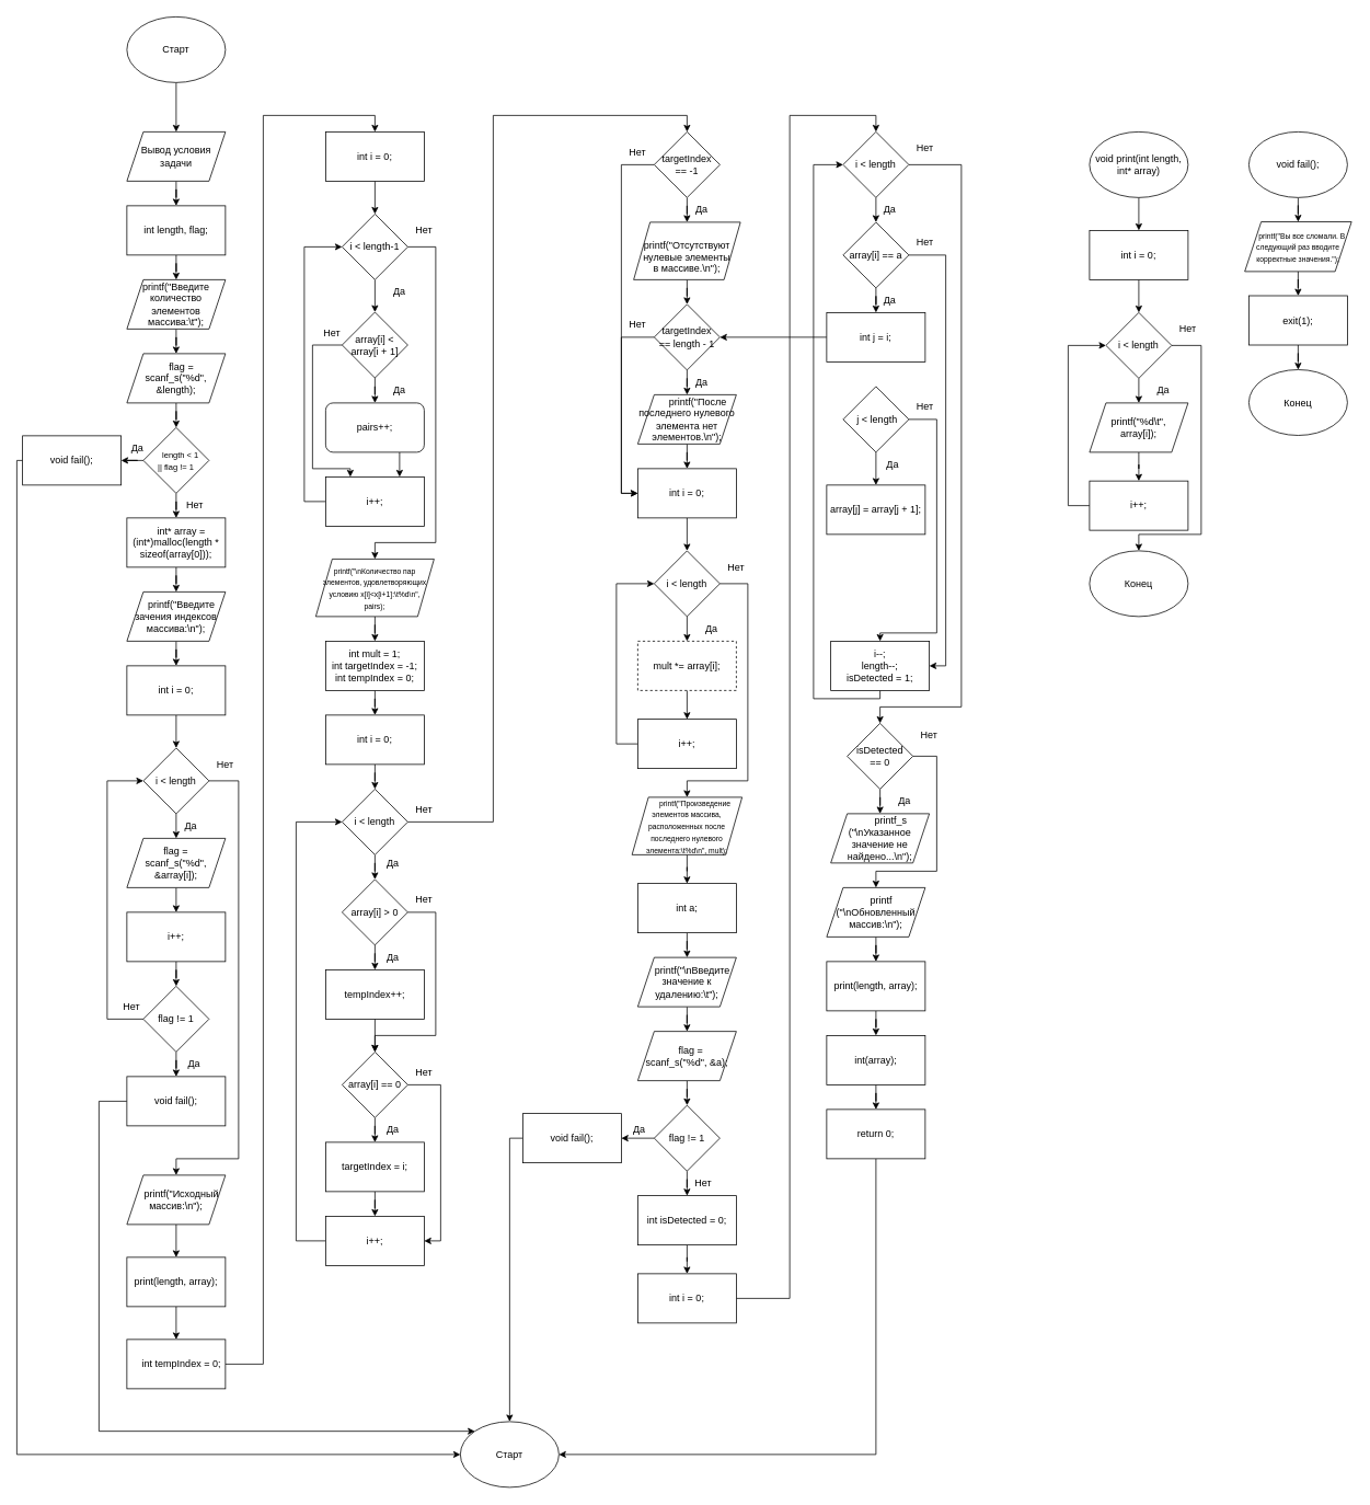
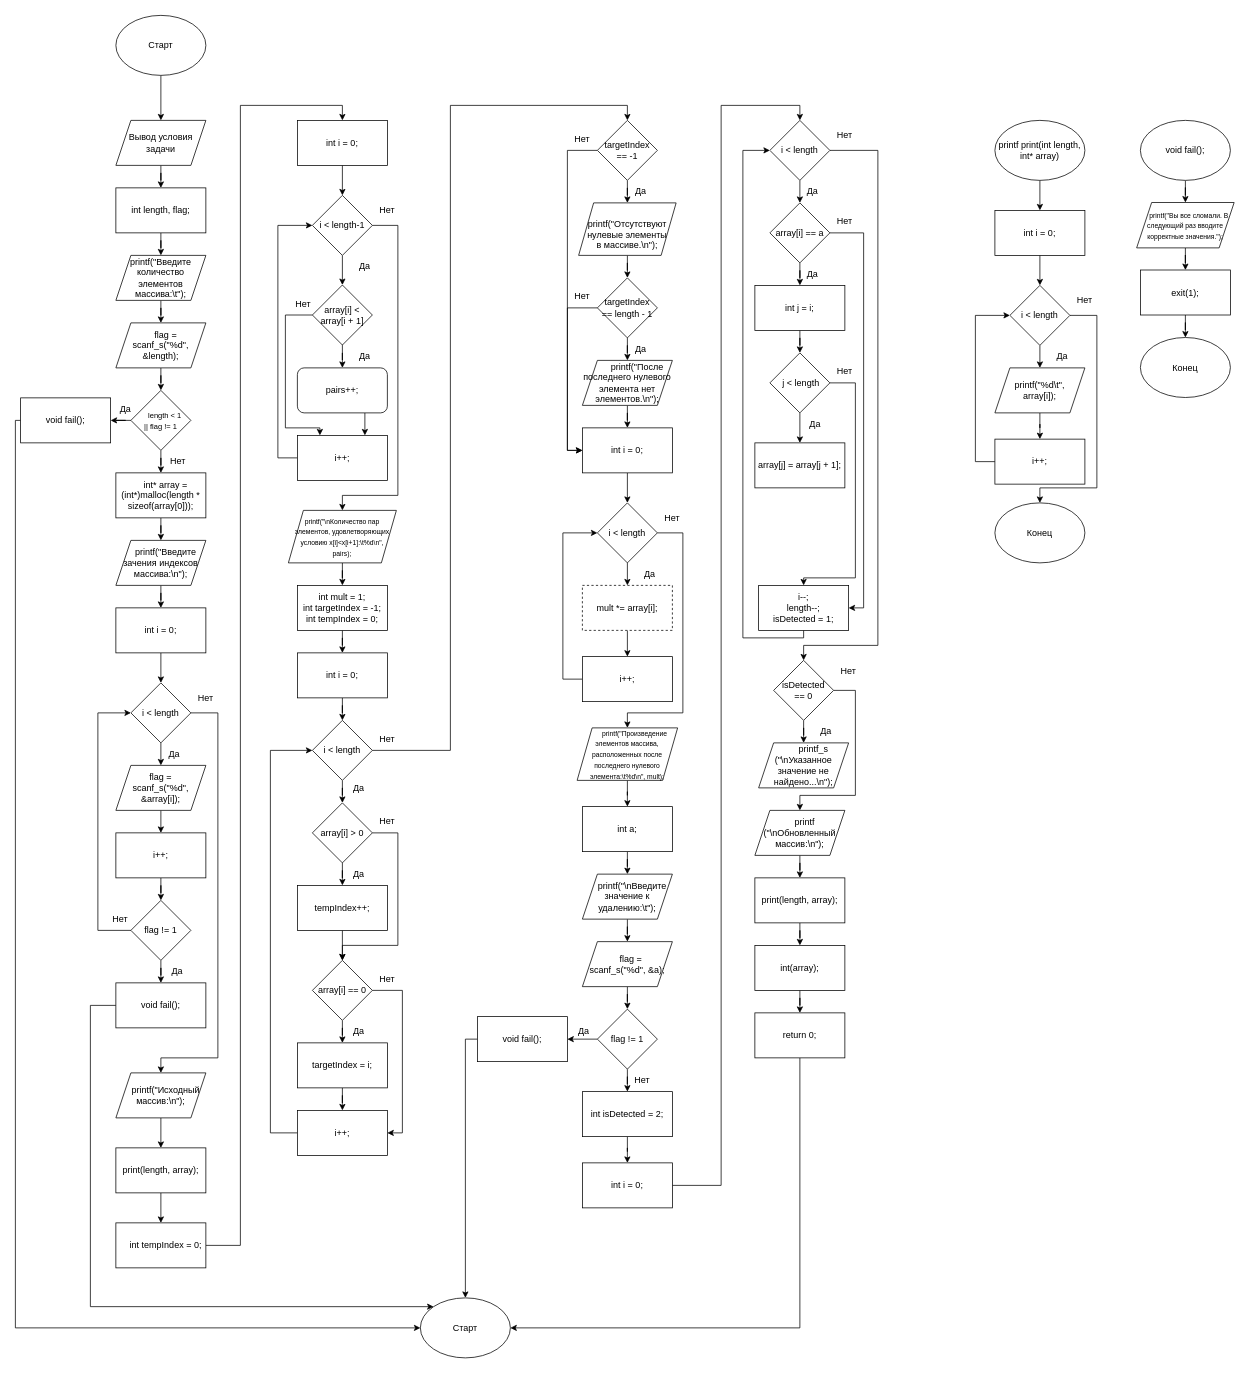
- <mxCell id="55" value="&lt;div&gt;void print(int length, int* array)&lt;/div&gt;" style="ellipse;whiteSpace=wrap;html=1;" parent="1" vertex="1"><mxGeometry x="1326.04" y="160" width="120" height="80" as="geometry" /></mxCell>
+ <mxCell id="55" value="&lt;div&gt;printf print(int length, int* array)&lt;/div&gt;" style="ellipse;whiteSpace=wrap;html=1;" parent="1" vertex="1"><mxGeometry x="1326.04" y="160" width="120" height="80" as="geometry" /></mxCell>
- <mxCell id="162" style="edgeStyle=orthogonalEdgeStyle;rounded=0;orthogonalLoop=1;jettySize=auto;html=1;" edge="1" parent="1" source="163" target="118"><mxGeometry relative="1" as="geometry" /></mxCell>
+ <mxCell id="162" style="edgeStyle=orthogonalEdgeStyle;rounded=0;orthogonalLoop=1;jettySize=auto;html=1;entryX=0.5;entryY=0;entryDx=0;entryDy=0;" edge="1" parent="1" source="163" target="166"><mxGeometry relative="1" as="geometry" /></mxCell>
- <mxCell id="148" value="int isDetected = 0;" style="rounded=0;whiteSpace=wrap;html=1;" vertex="1" parent="1"><mxGeometry x="776" y="1455" width="120" height="60" as="geometry" /></mxCell>
+ <mxCell id="148" value="int isDetected = 2;" style="rounded=0;whiteSpace=wrap;html=1;" vertex="1" parent="1"><mxGeometry x="776" y="1455" width="120" height="60" as="geometry" /></mxCell>
